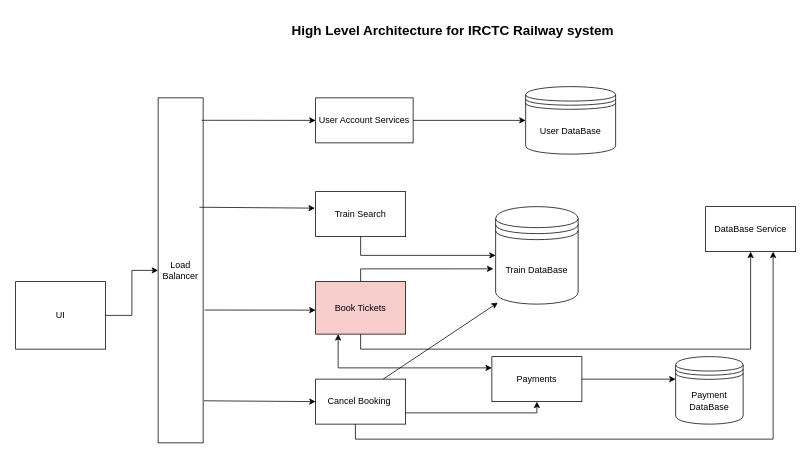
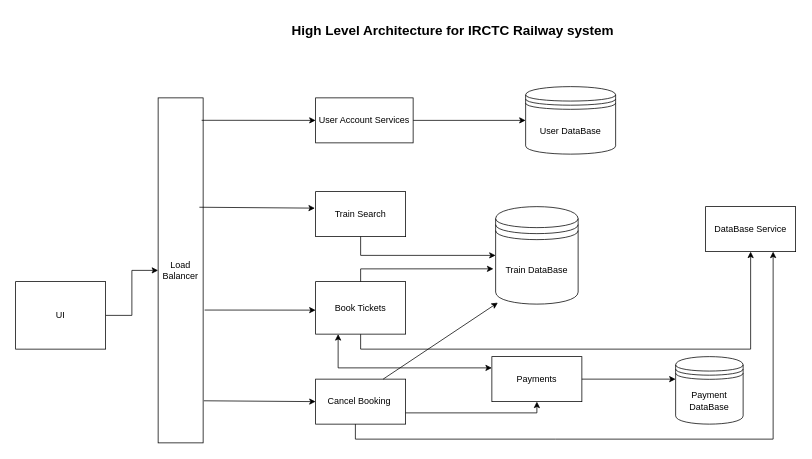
- <mxCell id="9" value="Book Tickets" style="rounded=0;whiteSpace=wrap;html=1;fillColor=#f8cecc;" vertex="1" parent="1"><mxGeometry x="420" y="375" width="120" height="70" as="geometry" /></mxCell>
+ <mxCell id="9" value="Book Tickets" style="rounded=0;whiteSpace=wrap;html=1;" vertex="1" parent="1"><mxGeometry x="420" y="375" width="120" height="70" as="geometry" /></mxCell>
